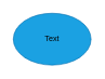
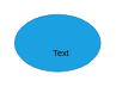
- <mxCell id="3" value="Text" style="text;html=1;strokeColor=none;fillColor=none;align=center;verticalAlign=middle;whiteSpace=wrap;rounded=0;" vertex="1" parent="1"><mxGeometry x="30" y="40" width="100" height="40" as="geometry" /></mxCell>
+ <mxCell id="3" value="Text" style="text;html=1;strokeColor=none;fillColor=none;align=center;verticalAlign=middle;whiteSpace=wrap;rounded=0;" vertex="1" parent="1"><mxGeometry x="35" y="55" width="100" height="40" as="geometry" /></mxCell>
